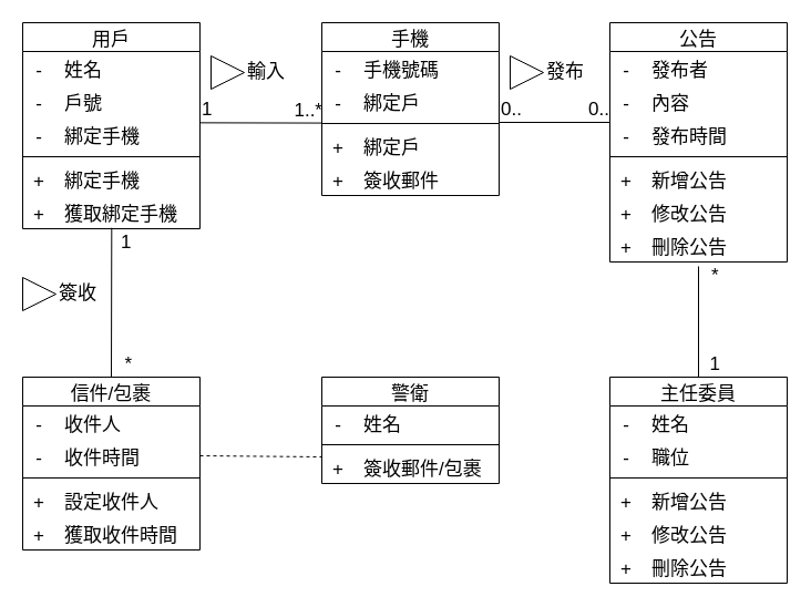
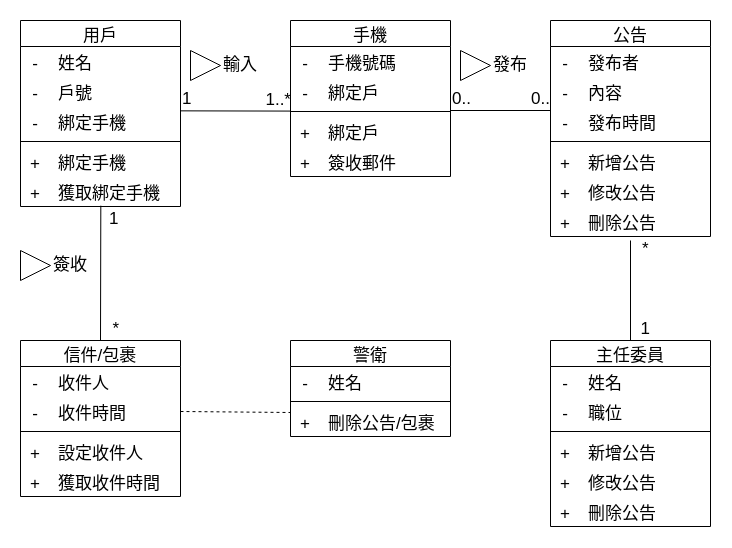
- <mxCell id="53" value="簽收郵件/包裹" style="shape=partialRectangle;connectable=0;fillColor=none;top=0;left=0;bottom=0;right=0;align=left;spacingLeft=6;fontStyle=0;overflow=hidden;fontSize=17;" parent="51" vertex="1"><mxGeometry x="30" width="130" height="30" as="geometry"><mxRectangle width="130" height="30" as="alternateBounds" /></mxGeometry></mxCell>
+ <mxCell id="53" value="刪除公告/包裹" style="shape=partialRectangle;connectable=0;fillColor=none;top=0;left=0;bottom=0;right=0;align=left;spacingLeft=6;fontStyle=0;overflow=hidden;fontSize=17;" parent="51" vertex="1"><mxGeometry x="30" width="130" height="30" as="geometry"><mxRectangle width="130" height="30" as="alternateBounds" /></mxGeometry></mxCell>
